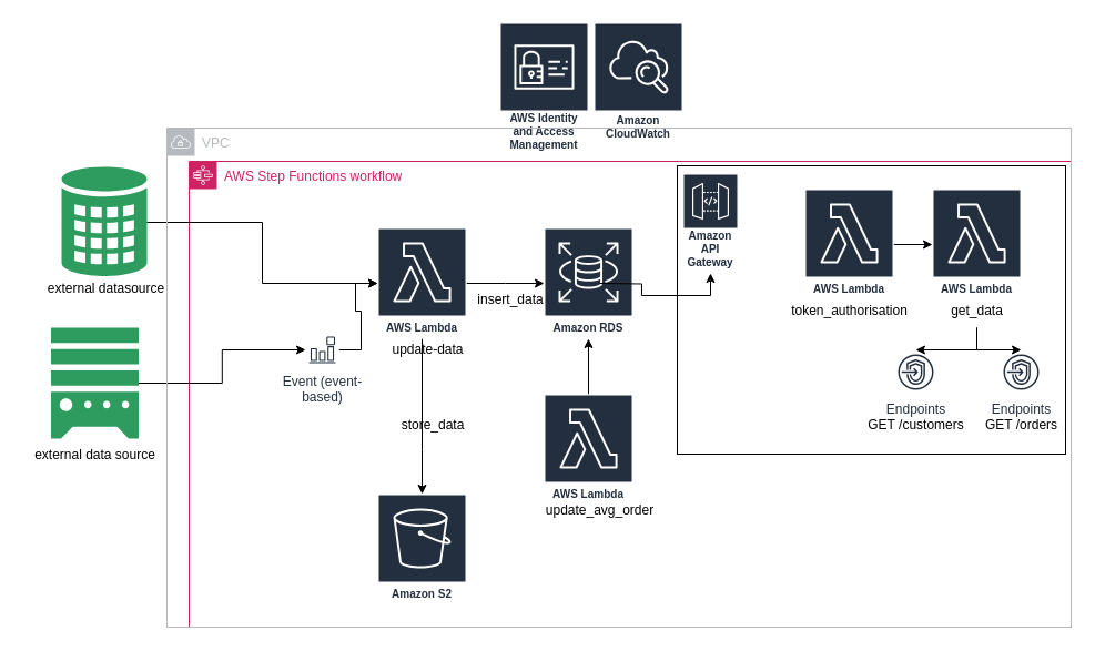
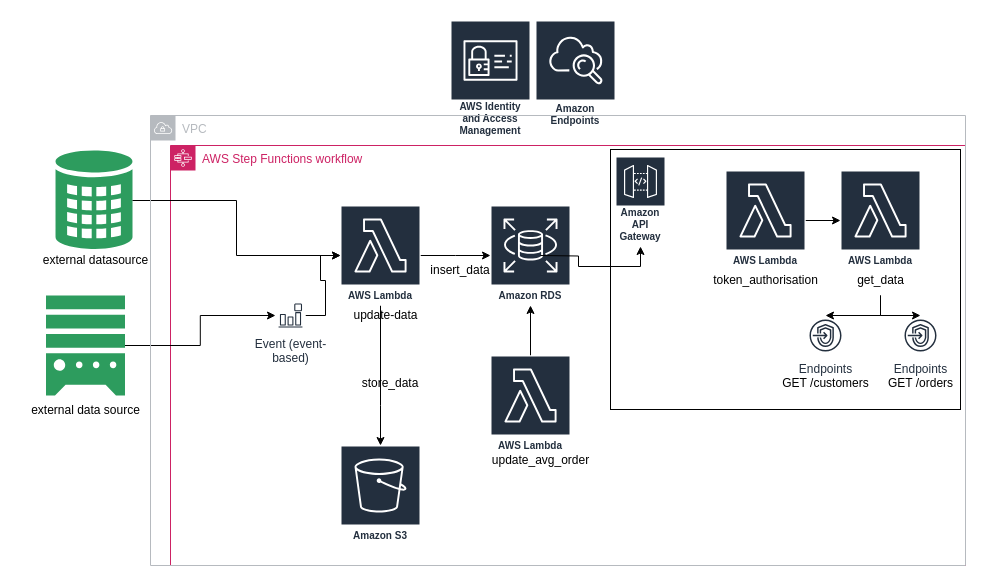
- <mxCell id="4" value="Amazon CloudWatch" style="sketch=0;outlineConnect=0;fontColor=#232F3E;gradientColor=none;strokeColor=#ffffff;fillColor=#232F3E;dashed=0;verticalLabelPosition=middle;verticalAlign=bottom;align=center;html=1;whiteSpace=wrap;fontSize=10;fontStyle=1;spacing=3;shape=mxgraph.aws4.productIcon;prIcon=mxgraph.aws4.cloudwatch;" parent="1" vertex="1"><mxGeometry x="535" y="20" width="80" height="110" as="geometry" /></mxCell>
+ <mxCell id="4" value="Amazon Endpoints" style="sketch=0;outlineConnect=0;fontColor=#232F3E;gradientColor=none;strokeColor=#ffffff;fillColor=#232F3E;dashed=0;verticalLabelPosition=middle;verticalAlign=bottom;align=center;html=1;whiteSpace=wrap;fontSize=10;fontStyle=1;spacing=3;shape=mxgraph.aws4.productIcon;prIcon=mxgraph.aws4.cloudwatch;" parent="1" vertex="1"><mxGeometry x="535" y="20" width="80" height="110" as="geometry" /></mxCell>
- <mxCell id="27" value="Amazon S2" style="sketch=0;outlineConnect=0;fontColor=#232F3E;gradientColor=none;strokeColor=#ffffff;fillColor=#232F3E;dashed=0;verticalLabelPosition=middle;verticalAlign=bottom;align=center;html=1;whiteSpace=wrap;fontSize=10;fontStyle=1;spacing=3;shape=mxgraph.aws4.productIcon;prIcon=mxgraph.aws4.s3;" parent="1" vertex="1"><mxGeometry x="340" y="445" width="80" height="100" as="geometry" /></mxCell>
+ <mxCell id="27" value="Amazon S3" style="sketch=0;outlineConnect=0;fontColor=#232F3E;gradientColor=none;strokeColor=#ffffff;fillColor=#232F3E;dashed=0;verticalLabelPosition=middle;verticalAlign=bottom;align=center;html=1;whiteSpace=wrap;fontSize=10;fontStyle=1;spacing=3;shape=mxgraph.aws4.productIcon;prIcon=mxgraph.aws4.s3;" parent="1" vertex="1"><mxGeometry x="340" y="445" width="80" height="100" as="geometry" /></mxCell>
